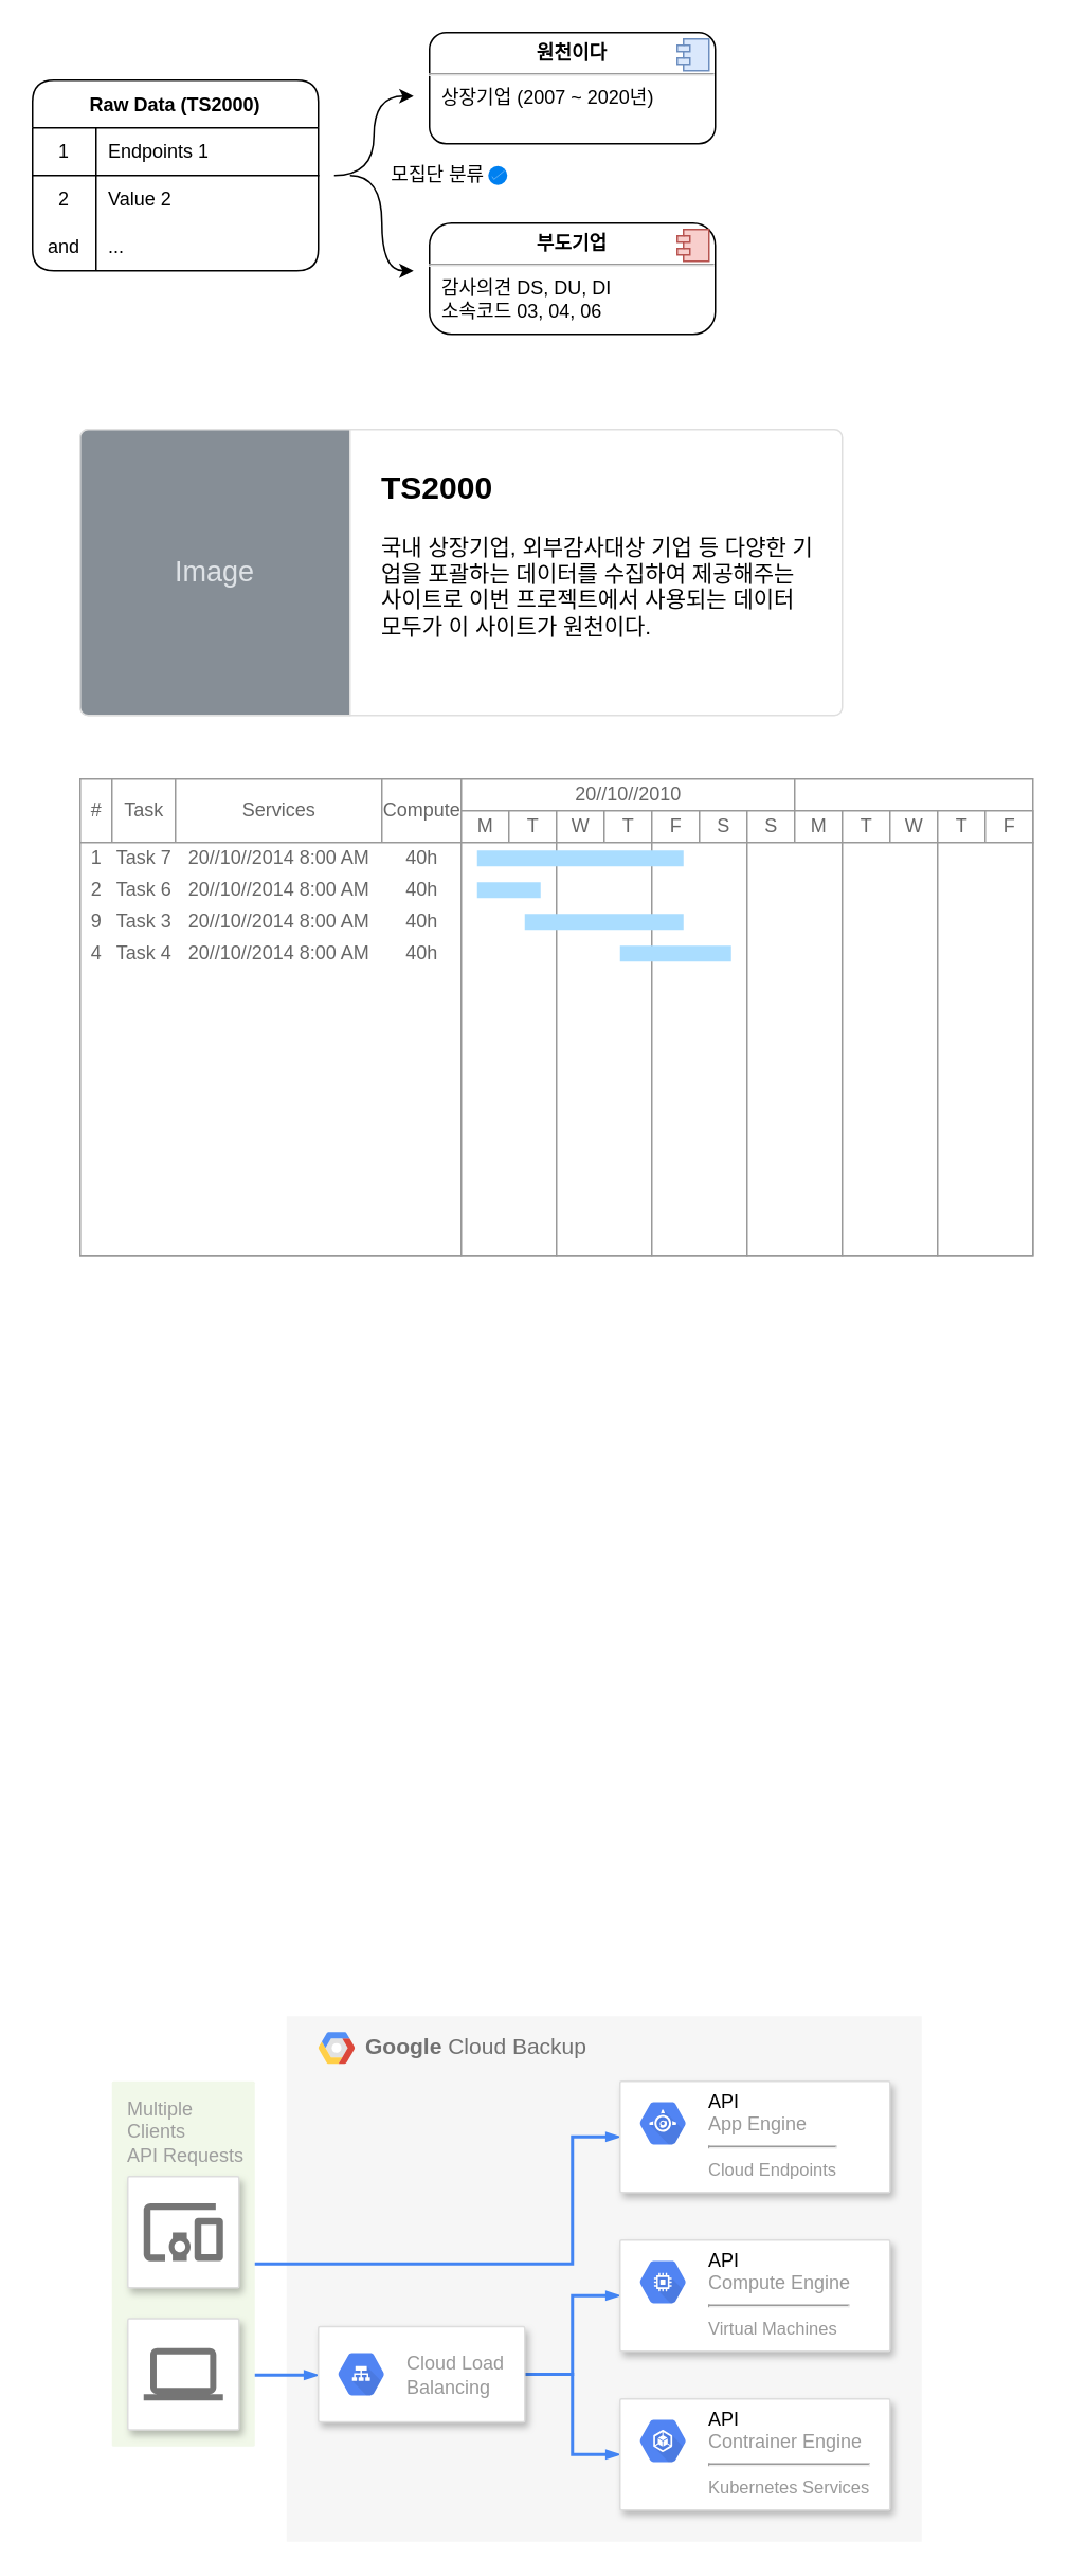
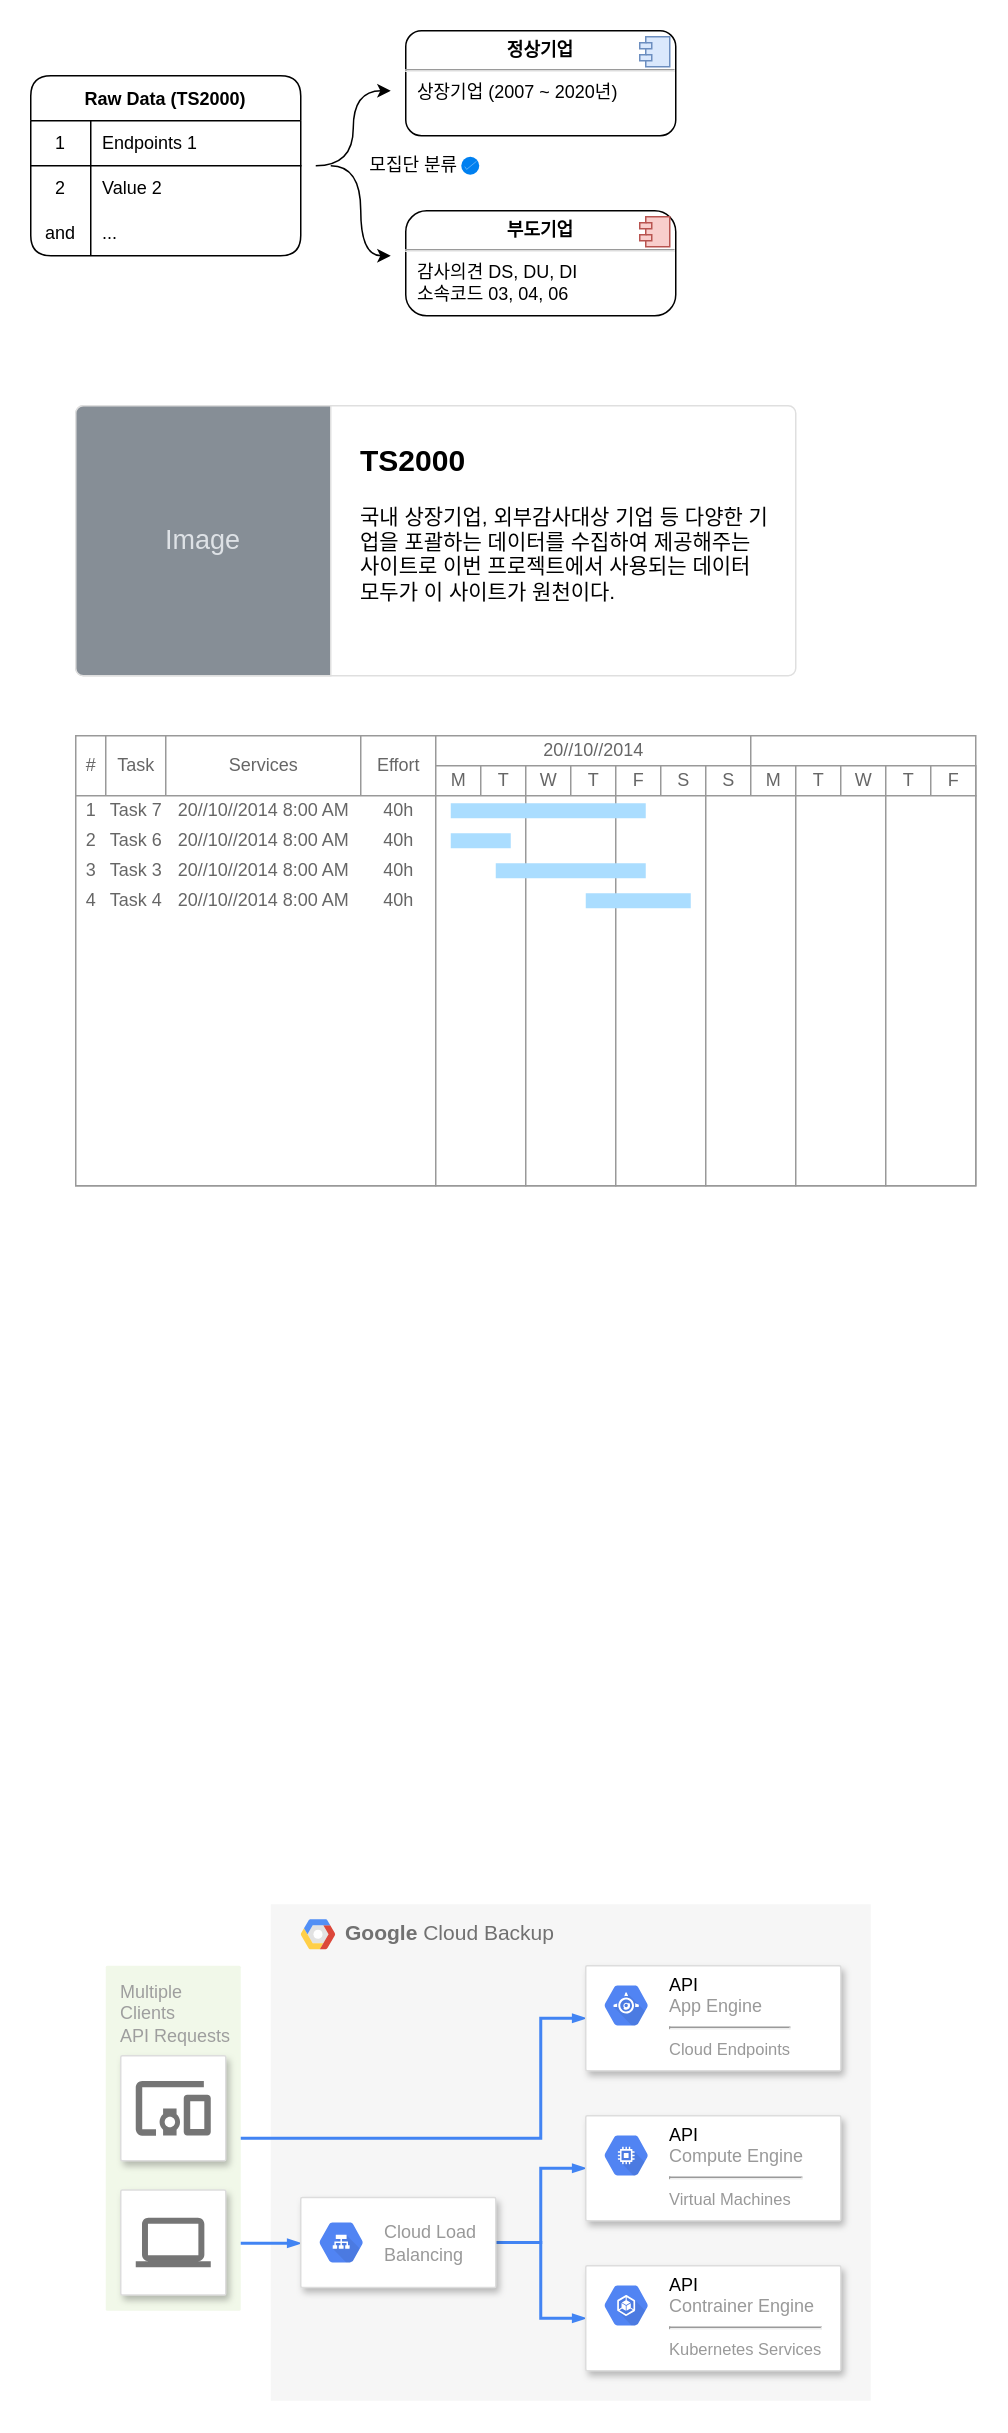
- <mxCell id="14" value="&lt;p style=&quot;margin: 0px ; margin-top: 6px ; text-align: center&quot;&gt;&lt;b&gt;원천이다&lt;/b&gt;&lt;/p&gt;&lt;hr&gt;&lt;p style=&quot;margin: 0px ; margin-left: 8px&quot;&gt;상장기업 (2007 ~ 2020년)&lt;/p&gt;" style="align=left;overflow=fill;html=1;dropTarget=0;rounded=1;" parent="1" vertex="1"><mxGeometry x="270" y="20" width="180" height="70" as="geometry" /></mxCell>
+ <mxCell id="14" value="&lt;p style=&quot;margin: 0px ; margin-top: 6px ; text-align: center&quot;&gt;&lt;b&gt;정상기업&lt;/b&gt;&lt;/p&gt;&lt;hr&gt;&lt;p style=&quot;margin: 0px ; margin-left: 8px&quot;&gt;상장기업 (2007 ~ 2020년)&lt;/p&gt;" style="align=left;overflow=fill;html=1;dropTarget=0;rounded=1;" parent="1" vertex="1"><mxGeometry x="270" y="20" width="180" height="70" as="geometry" /></mxCell>
- <mxCell id="27" value="20//10//2010" style="strokeColor=inherit;fillColor=inherit;gradientColor=inherit;strokeWidth=1;shadow=0;dashed=0;align=center;html=1;shape=mxgraph.mockup.graphics.rrect;rSize=0;fontColor=#666666;rounded=1;" vertex="1" parent="22"><mxGeometry x="240" width="210" height="20" as="geometry" /></mxCell>
+ <mxCell id="27" value="20//10//2014" style="strokeColor=inherit;fillColor=inherit;gradientColor=inherit;strokeWidth=1;shadow=0;dashed=0;align=center;html=1;shape=mxgraph.mockup.graphics.rrect;rSize=0;fontColor=#666666;rounded=1;" vertex="1" parent="22"><mxGeometry x="240" width="210" height="20" as="geometry" /></mxCell>
- <mxCell id="26" value="Compute" style="strokeColor=inherit;fillColor=inherit;gradientColor=inherit;strokeWidth=1;shadow=0;dashed=0;align=center;html=1;shape=mxgraph.mockup.graphics.rrect;rSize=0;fontColor=#666666;rounded=1;" vertex="1" parent="22"><mxGeometry x="190" width="50" height="40" as="geometry" /></mxCell>
+ <mxCell id="26" value="Effort" style="strokeColor=inherit;fillColor=inherit;gradientColor=inherit;strokeWidth=1;shadow=0;dashed=0;align=center;html=1;shape=mxgraph.mockup.graphics.rrect;rSize=0;fontColor=#666666;rounded=1;" vertex="1" parent="22"><mxGeometry x="190" width="50" height="40" as="geometry" /></mxCell>
- <mxCell id="55" value="9" style="strokeWidth=1;shadow=0;dashed=0;align=center;html=1;shape=mxgraph.mockup.graphics.anchor;fontColor=#666666;rounded=1;" vertex="1" parent="22"><mxGeometry y="80" width="20" height="20" as="geometry" /></mxCell>
+ <mxCell id="55" value="3" style="strokeWidth=1;shadow=0;dashed=0;align=center;html=1;shape=mxgraph.mockup.graphics.anchor;fontColor=#666666;rounded=1;" vertex="1" parent="22"><mxGeometry y="80" width="20" height="20" as="geometry" /></mxCell>
